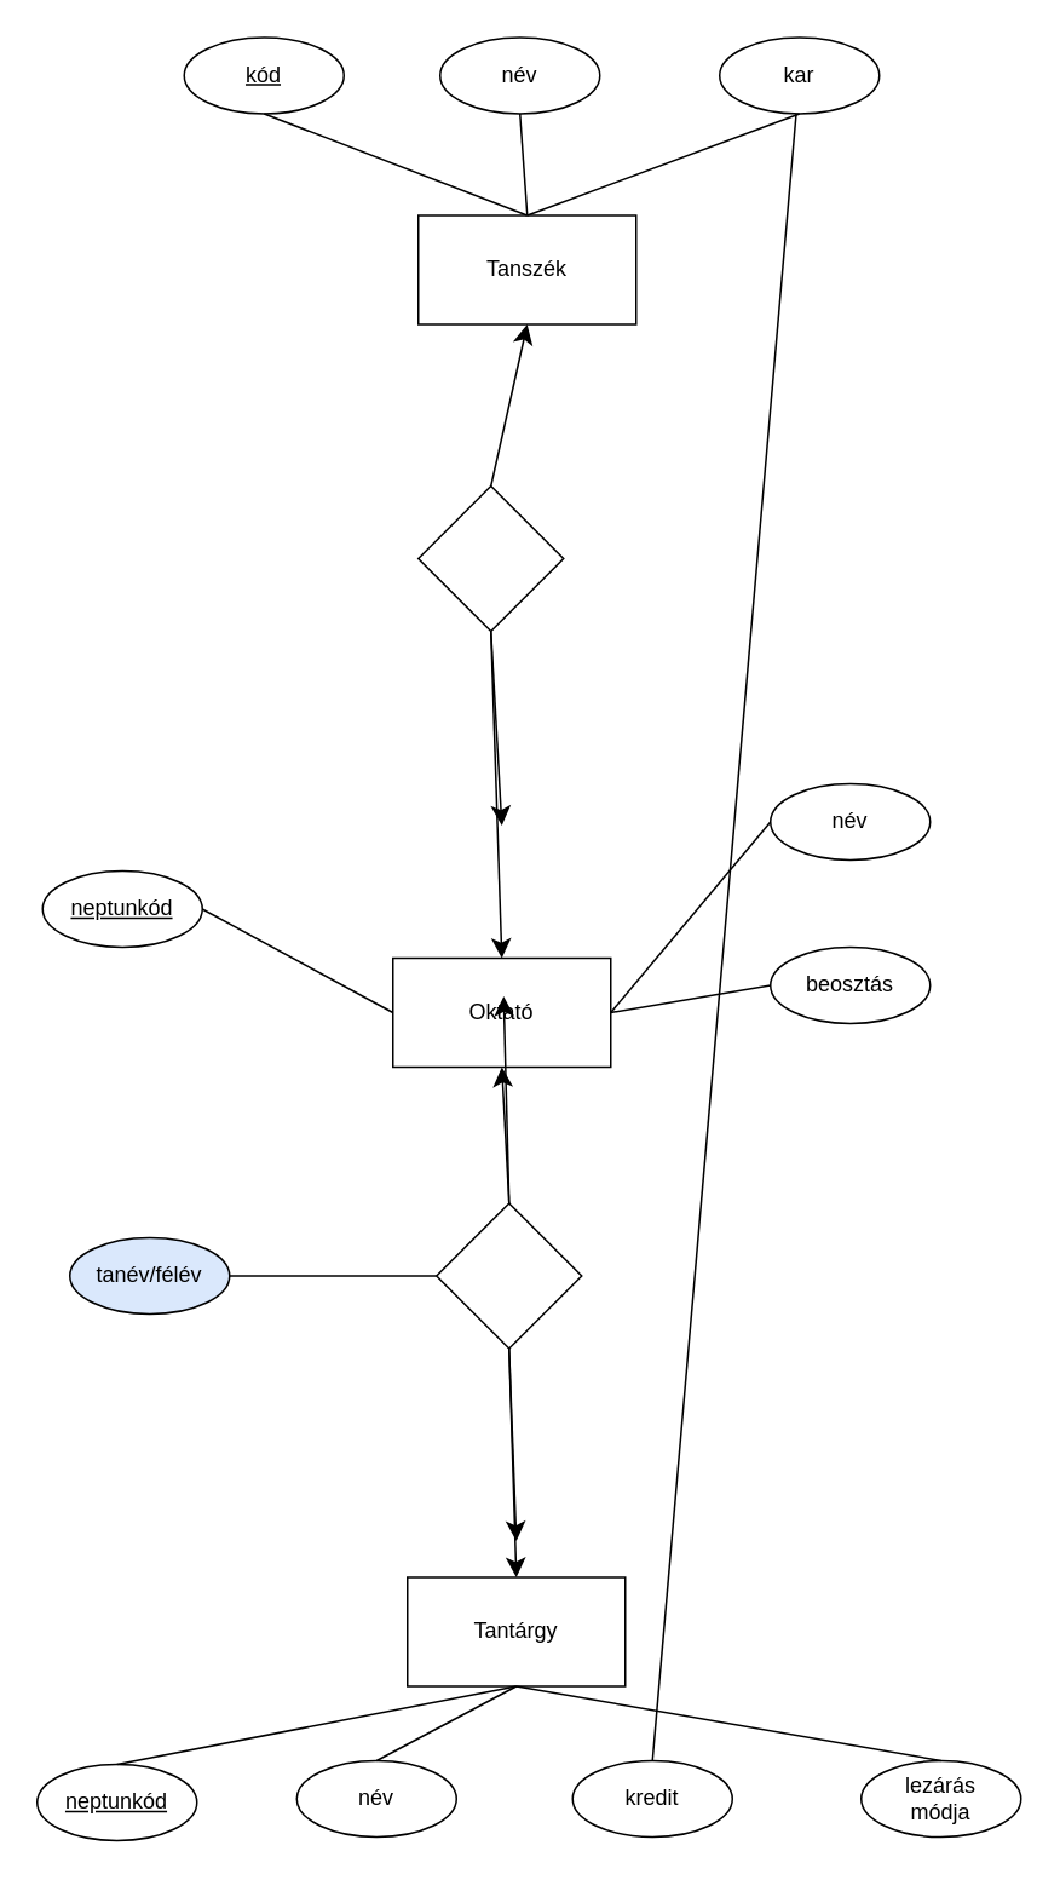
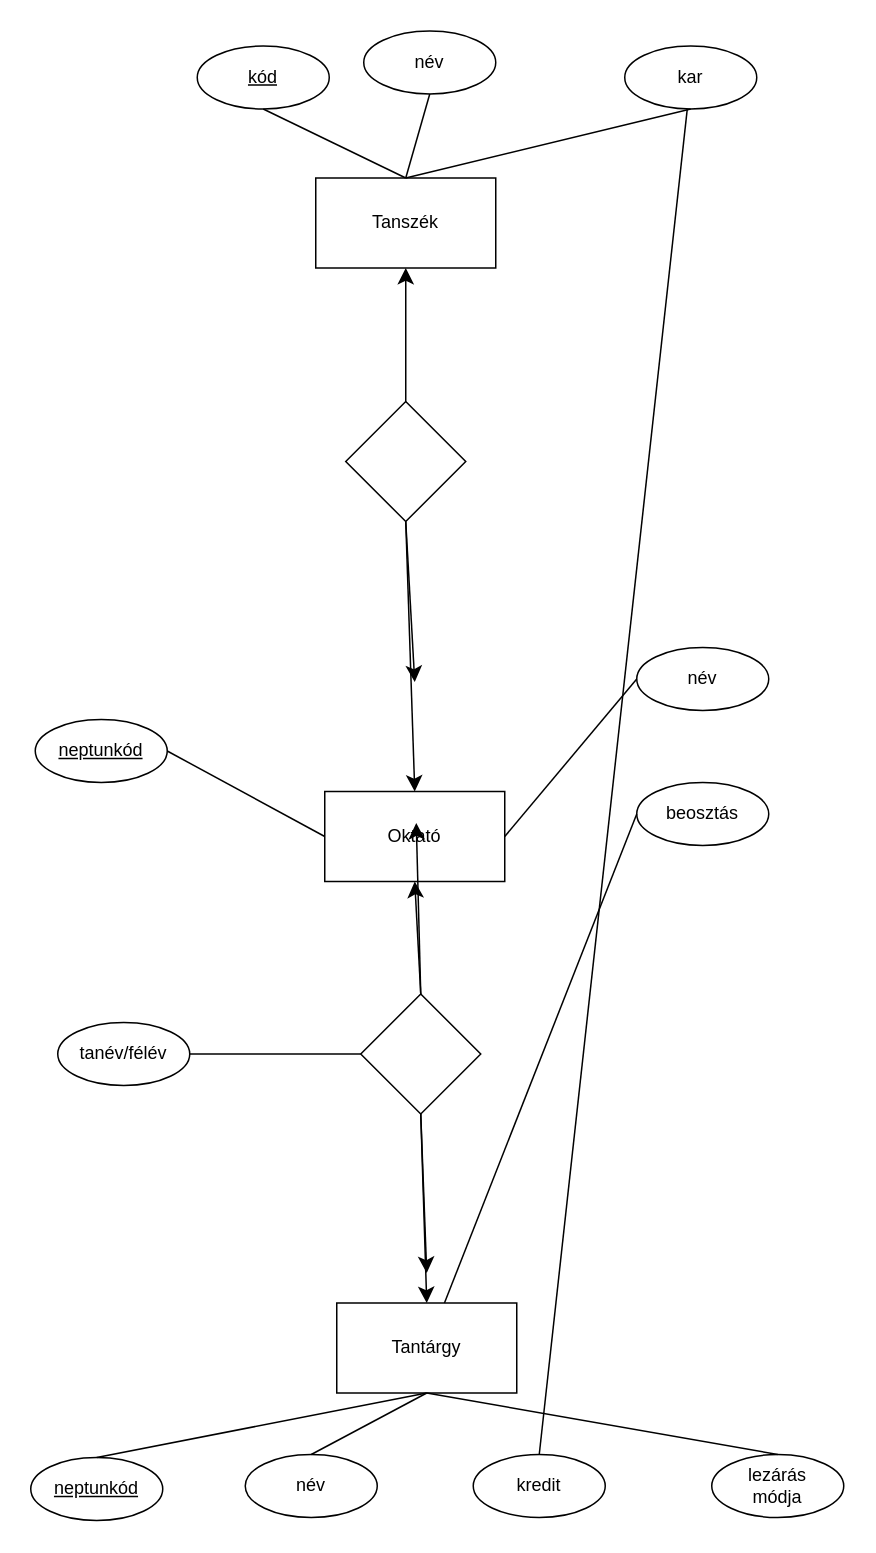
- <mxCell id="18" value="&lt;u&gt;kód&lt;/u&gt;" style="ellipse;whiteSpace=wrap;html=1;" parent="1" vertex="1"><mxGeometry x="101" y="20" width="88" height="42" as="geometry" /></mxCell>
+ <mxCell id="18" value="&lt;u&gt;kód&lt;/u&gt;" style="ellipse;whiteSpace=wrap;html=1;" parent="1" vertex="1"><mxGeometry x="131" y="30" width="88" height="42" as="geometry" /></mxCell>
- <mxCell id="20" value="kar" style="ellipse;whiteSpace=wrap;html=1;" parent="1" vertex="1"><mxGeometry x="396" y="20" width="88" height="42" as="geometry" /></mxCell>
+ <mxCell id="20" value="kar" style="ellipse;whiteSpace=wrap;html=1;" parent="1" vertex="1"><mxGeometry x="416" y="30" width="88" height="42" as="geometry" /></mxCell>
- <mxCell id="2" value="Tanszék" style="rounded=0;whiteSpace=wrap;html=1;" parent="1" vertex="1"><mxGeometry x="230" y="118" width="120" height="60" as="geometry" /></mxCell>
+ <mxCell id="2" value="Tanszék" style="rounded=0;whiteSpace=wrap;html=1;" parent="1" vertex="1"><mxGeometry x="210" y="118" width="120" height="60" as="geometry" /></mxCell>
- <mxCell id="28" value="" style="endArrow=none;html=1;rounded=0;fontSize=12;startSize=8;endSize=8;curved=1;exitX=0;exitY=0.5;exitDx=0;exitDy=0;entryX=1;entryY=0.5;entryDx=0;entryDy=0;" parent="1" source="15" target="3" edge="1"><mxGeometry width="50" height="50" relative="1" as="geometry"><mxPoint x="83" y="339" as="sourcePoint" /><mxPoint x="133" y="289" as="targetPoint" /></mxGeometry></mxCell>
+ <mxCell id="28" value="" style="endArrow=none;html=1;rounded=0;fontSize=12;startSize=8;endSize=8;curved=1;exitX=0;exitY=0.5;exitDx=0;exitDy=0;" parent="1" source="15" target="4" edge="1"><mxGeometry width="50" height="50" relative="1" as="geometry"><mxPoint x="83" y="339" as="sourcePoint" /><mxPoint x="133" y="289" as="targetPoint" /></mxGeometry></mxCell>
- <mxCell id="34" value="tanév/félév" style="ellipse;whiteSpace=wrap;html=1;fillColor=#dae8fc;" parent="1" vertex="1"><mxGeometry x="38" y="681" width="88" height="42" as="geometry" /></mxCell>
+ <mxCell id="34" value="tanév/félév" style="ellipse;whiteSpace=wrap;html=1;" parent="1" vertex="1"><mxGeometry x="38" y="681" width="88" height="42" as="geometry" /></mxCell>
